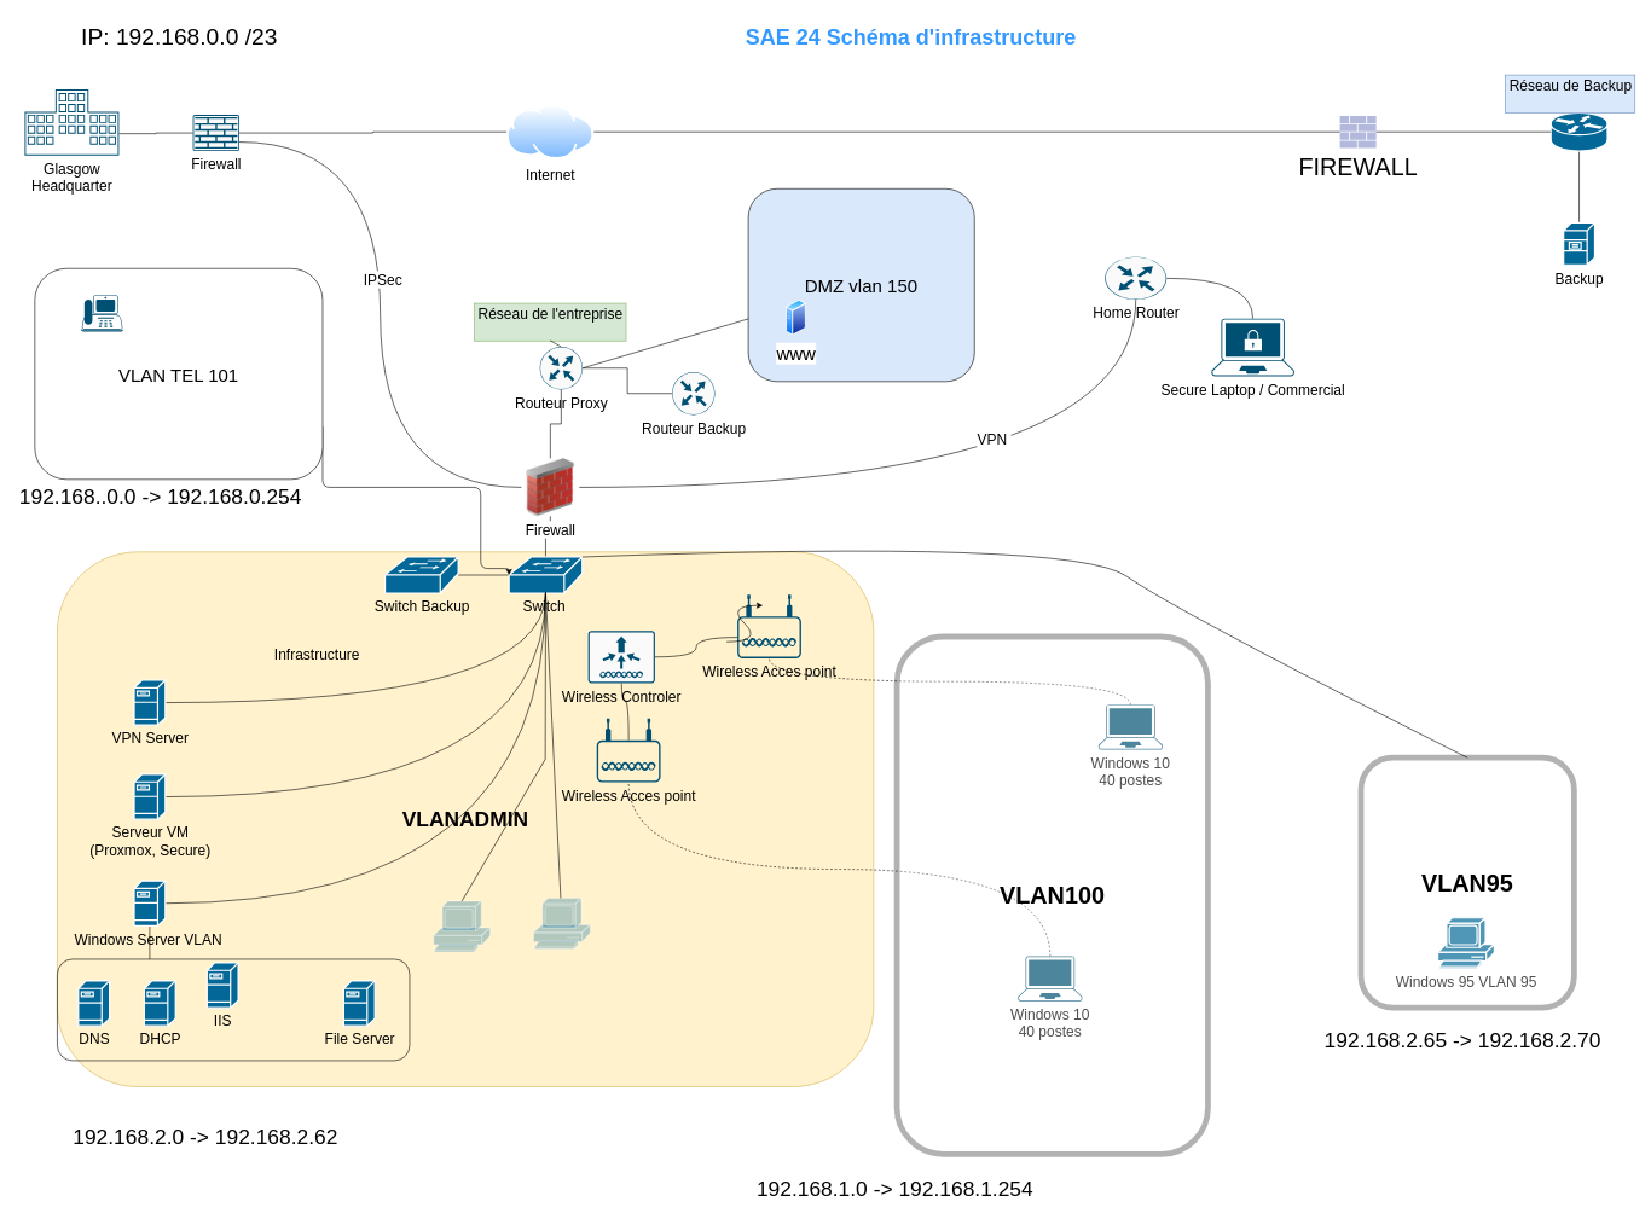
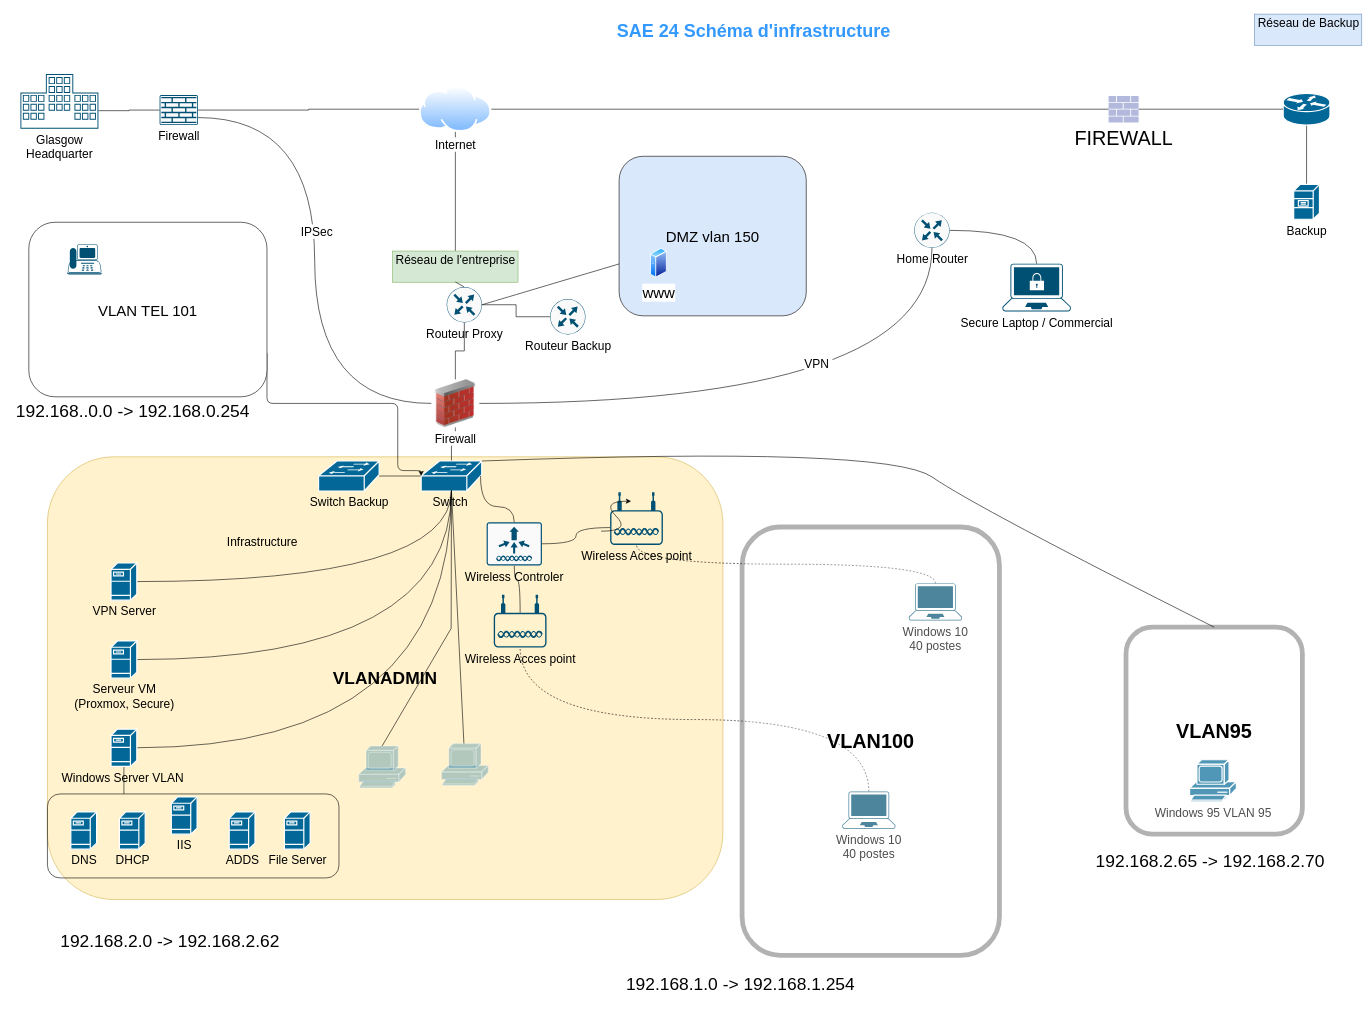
- <mxCell id="70" value="IP: 192.168.0.0 /23" style="text;html=1;align=center;verticalAlign=middle;resizable=0;points=[];autosize=1;strokeColor=none;fillColor=none;fontSize=32;" parent="1" vertex="1"><mxGeometry x="106" y="29" width="280" height="42" as="geometry" /></mxCell>
- <mxCell id="27" value="&lt;div&gt;Réseau de Backup&lt;/div&gt;&lt;div&gt;&lt;br&gt;&lt;/div&gt;" style="text;html=1;align=center;verticalAlign=middle;resizable=0;points=[];autosize=1;strokeColor=#6c8ebf;fillColor=#dae8fc;fontSize=20;gradientColor=none;" parent="1" vertex="1"><mxGeometry x="2075" y="103" width="179" height="52" as="geometry" /></mxCell>
+ <mxCell id="27" value="&lt;div&gt;Réseau de Backup&lt;/div&gt;&lt;div&gt;&lt;br&gt;&lt;/div&gt;" style="text;html=1;align=center;verticalAlign=middle;resizable=0;points=[];autosize=1;strokeColor=#6c8ebf;fillColor=#dae8fc;fontSize=20;gradientColor=none;" parent="1" vertex="1"><mxGeometry x="2090" y="23" width="179" height="52" as="geometry" /></mxCell>
+ <mxCell id="6" style="rounded=0;orthogonalLoop=1;jettySize=auto;html=1;exitX=0.5;exitY=0;exitDx=0;exitDy=0;exitPerimeter=0;entryX=0.5;entryY=1;entryDx=0;entryDy=0;fontSize=20;endArrow=none;endFill=0;startArrow=none;" parent="1" source="48" target="55" edge="1"><mxGeometry relative="1" as="geometry"><mxPoint x="759" y="233.44" as="targetPoint" /></mxGeometry></mxCell>
- <mxCell id="53" value="Home Router" style="sketch=0;points=[[0.5,0,0],[1,0.5,0],[0.5,1,0],[0,0.5,0],[0.145,0.145,0],[0.856,0.145,0],[0.855,0.856,0],[0.145,0.855,0]];verticalLabelPosition=bottom;html=1;verticalAlign=top;aspect=fixed;align=center;pointerEvents=1;shape=mxgraph.cisco19.rect;prIcon=router;fillColor=#FAFAFA;strokeColor=#005073;fontSize=20;" parent="1" vertex="1"><mxGeometry x="1523" y="354" width="85" height="59" as="geometry" /></mxCell>
+ <mxCell id="53" value="Home Router" style="sketch=0;points=[[0.5,0,0],[1,0.5,0],[0.5,1,0],[0,0.5,0],[0.145,0.145,0],[0.856,0.145,0],[0.855,0.856,0],[0.145,0.855,0]];verticalLabelPosition=bottom;html=1;verticalAlign=top;aspect=fixed;align=center;pointerEvents=1;shape=mxgraph.cisco19.rect;prIcon=router;fillColor=#FAFAFA;strokeColor=#005073;fontSize=20;" parent="1" vertex="1"><mxGeometry x="1523" y="354" width="59" height="59" as="geometry" /></mxCell>
- <mxCell id="50" value="Routeur Backup" style="sketch=0;points=[[0.5,0,0],[1,0.5,0],[0.5,1,0],[0,0.5,0],[0.145,0.145,0],[0.856,0.145,0],[0.855,0.856,0],[0.145,0.855,0]];verticalLabelPosition=bottom;html=1;verticalAlign=top;aspect=fixed;align=center;pointerEvents=1;shape=mxgraph.cisco19.rect;prIcon=router;fillColor=#FAFAFA;strokeColor=#005073;fontSize=20;" parent="1" vertex="1"><mxGeometry x="926" y="513" width="59" height="59" as="geometry" /></mxCell>
+ <mxCell id="50" value="Routeur Backup" style="sketch=0;points=[[0.5,0,0],[1,0.5,0],[0.5,1,0],[0,0.5,0],[0.145,0.145,0],[0.856,0.145,0],[0.855,0.856,0],[0.145,0.855,0]];verticalLabelPosition=bottom;html=1;verticalAlign=top;aspect=fixed;align=center;pointerEvents=1;shape=mxgraph.cisco19.rect;prIcon=router;fillColor=#FAFAFA;strokeColor=#005073;fontSize=20;" parent="1" vertex="1"><mxGeometry x="916" y="498" width="59" height="59" as="geometry" /></mxCell>
+ <mxCell id="44" style="edgeStyle=orthogonalEdgeStyle;rounded=0;orthogonalLoop=1;jettySize=auto;html=1;exitX=0.5;exitY=0;exitDx=0;exitDy=0;exitPerimeter=0;entryX=0.98;entryY=0.5;entryDx=0;entryDy=0;entryPerimeter=0;fontSize=20;endArrow=none;endFill=0;curved=1;" parent="1" source="45" target="10" edge="1"><mxGeometry relative="1" as="geometry" /></mxCell>
- <mxCell id="14" value="DNS" style="shape=mxgraph.cisco.servers.fileserver;sketch=0;html=1;pointerEvents=1;dashed=0;fillColor=#036897;strokeColor=#ffffff;strokeWidth=2;verticalLabelPosition=bottom;verticalAlign=top;align=center;outlineConnect=0;fontSize=20;" parent="1" vertex="1"><mxGeometry x="107" y="1353" width="43" height="62" as="geometry" /></mxCell>
+ <mxCell id="14" value="DNS" style="shape=mxgraph.cisco.servers.fileserver;sketch=0;html=1;pointerEvents=1;dashed=0;fillColor=#036897;strokeColor=#ffffff;strokeWidth=2;verticalLabelPosition=bottom;verticalAlign=top;align=center;outlineConnect=0;fontSize=20;" parent="1" vertex="1"><mxGeometry x="117" y="1353" width="43" height="62" as="geometry" /></mxCell>
+ <mxCell id="16" value="ADDS" style="shape=mxgraph.cisco.servers.fileserver;sketch=0;html=1;pointerEvents=1;dashed=0;fillColor=#036897;strokeColor=#ffffff;strokeWidth=2;verticalLabelPosition=bottom;verticalAlign=top;align=center;outlineConnect=0;fontSize=20;" parent="1" vertex="1"><mxGeometry x="381" y="1353" width="43" height="62" as="geometry" /></mxCell>
